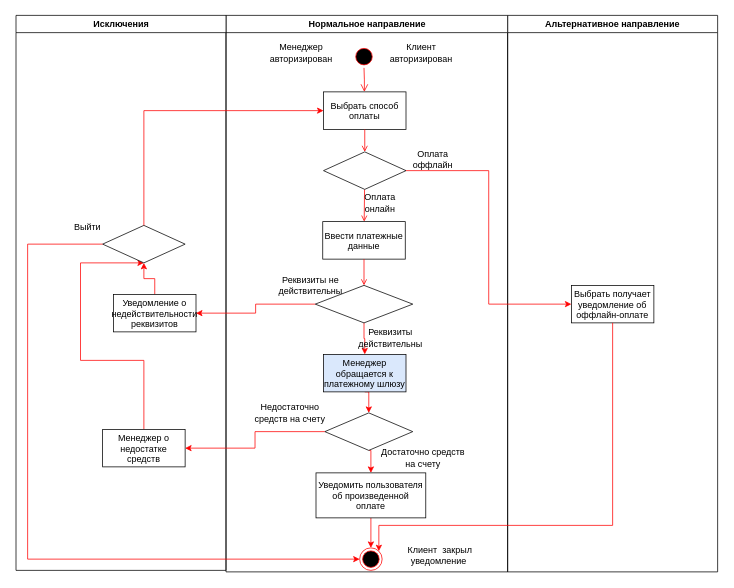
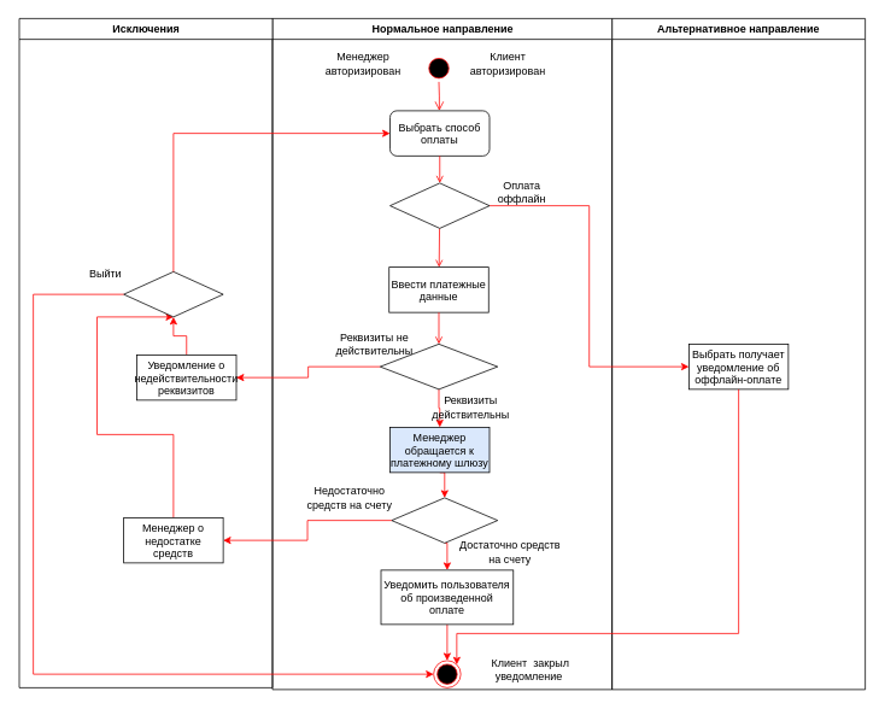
- <mxCell id="7" value="Выбрать способ &#10;оплаты" style="" parent="4" vertex="1"><mxGeometry x="130" y="102" width="110" height="50" as="geometry" /></mxCell>
+ <mxCell id="7" value="Выбрать способ &#10;оплаты" style="rounded=1;" parent="4" vertex="1"><mxGeometry x="130" y="102" width="110" height="50" as="geometry" /></mxCell>
- <mxCell id="25" value="Оплата онлайн" style="text;html=1;strokeColor=none;fillColor=none;align=center;verticalAlign=middle;whiteSpace=wrap;rounded=0;fontColor=#000000;" parent="4" vertex="1"><mxGeometry x="185.5" y="240" width="40" height="20" as="geometry" /></mxCell>
